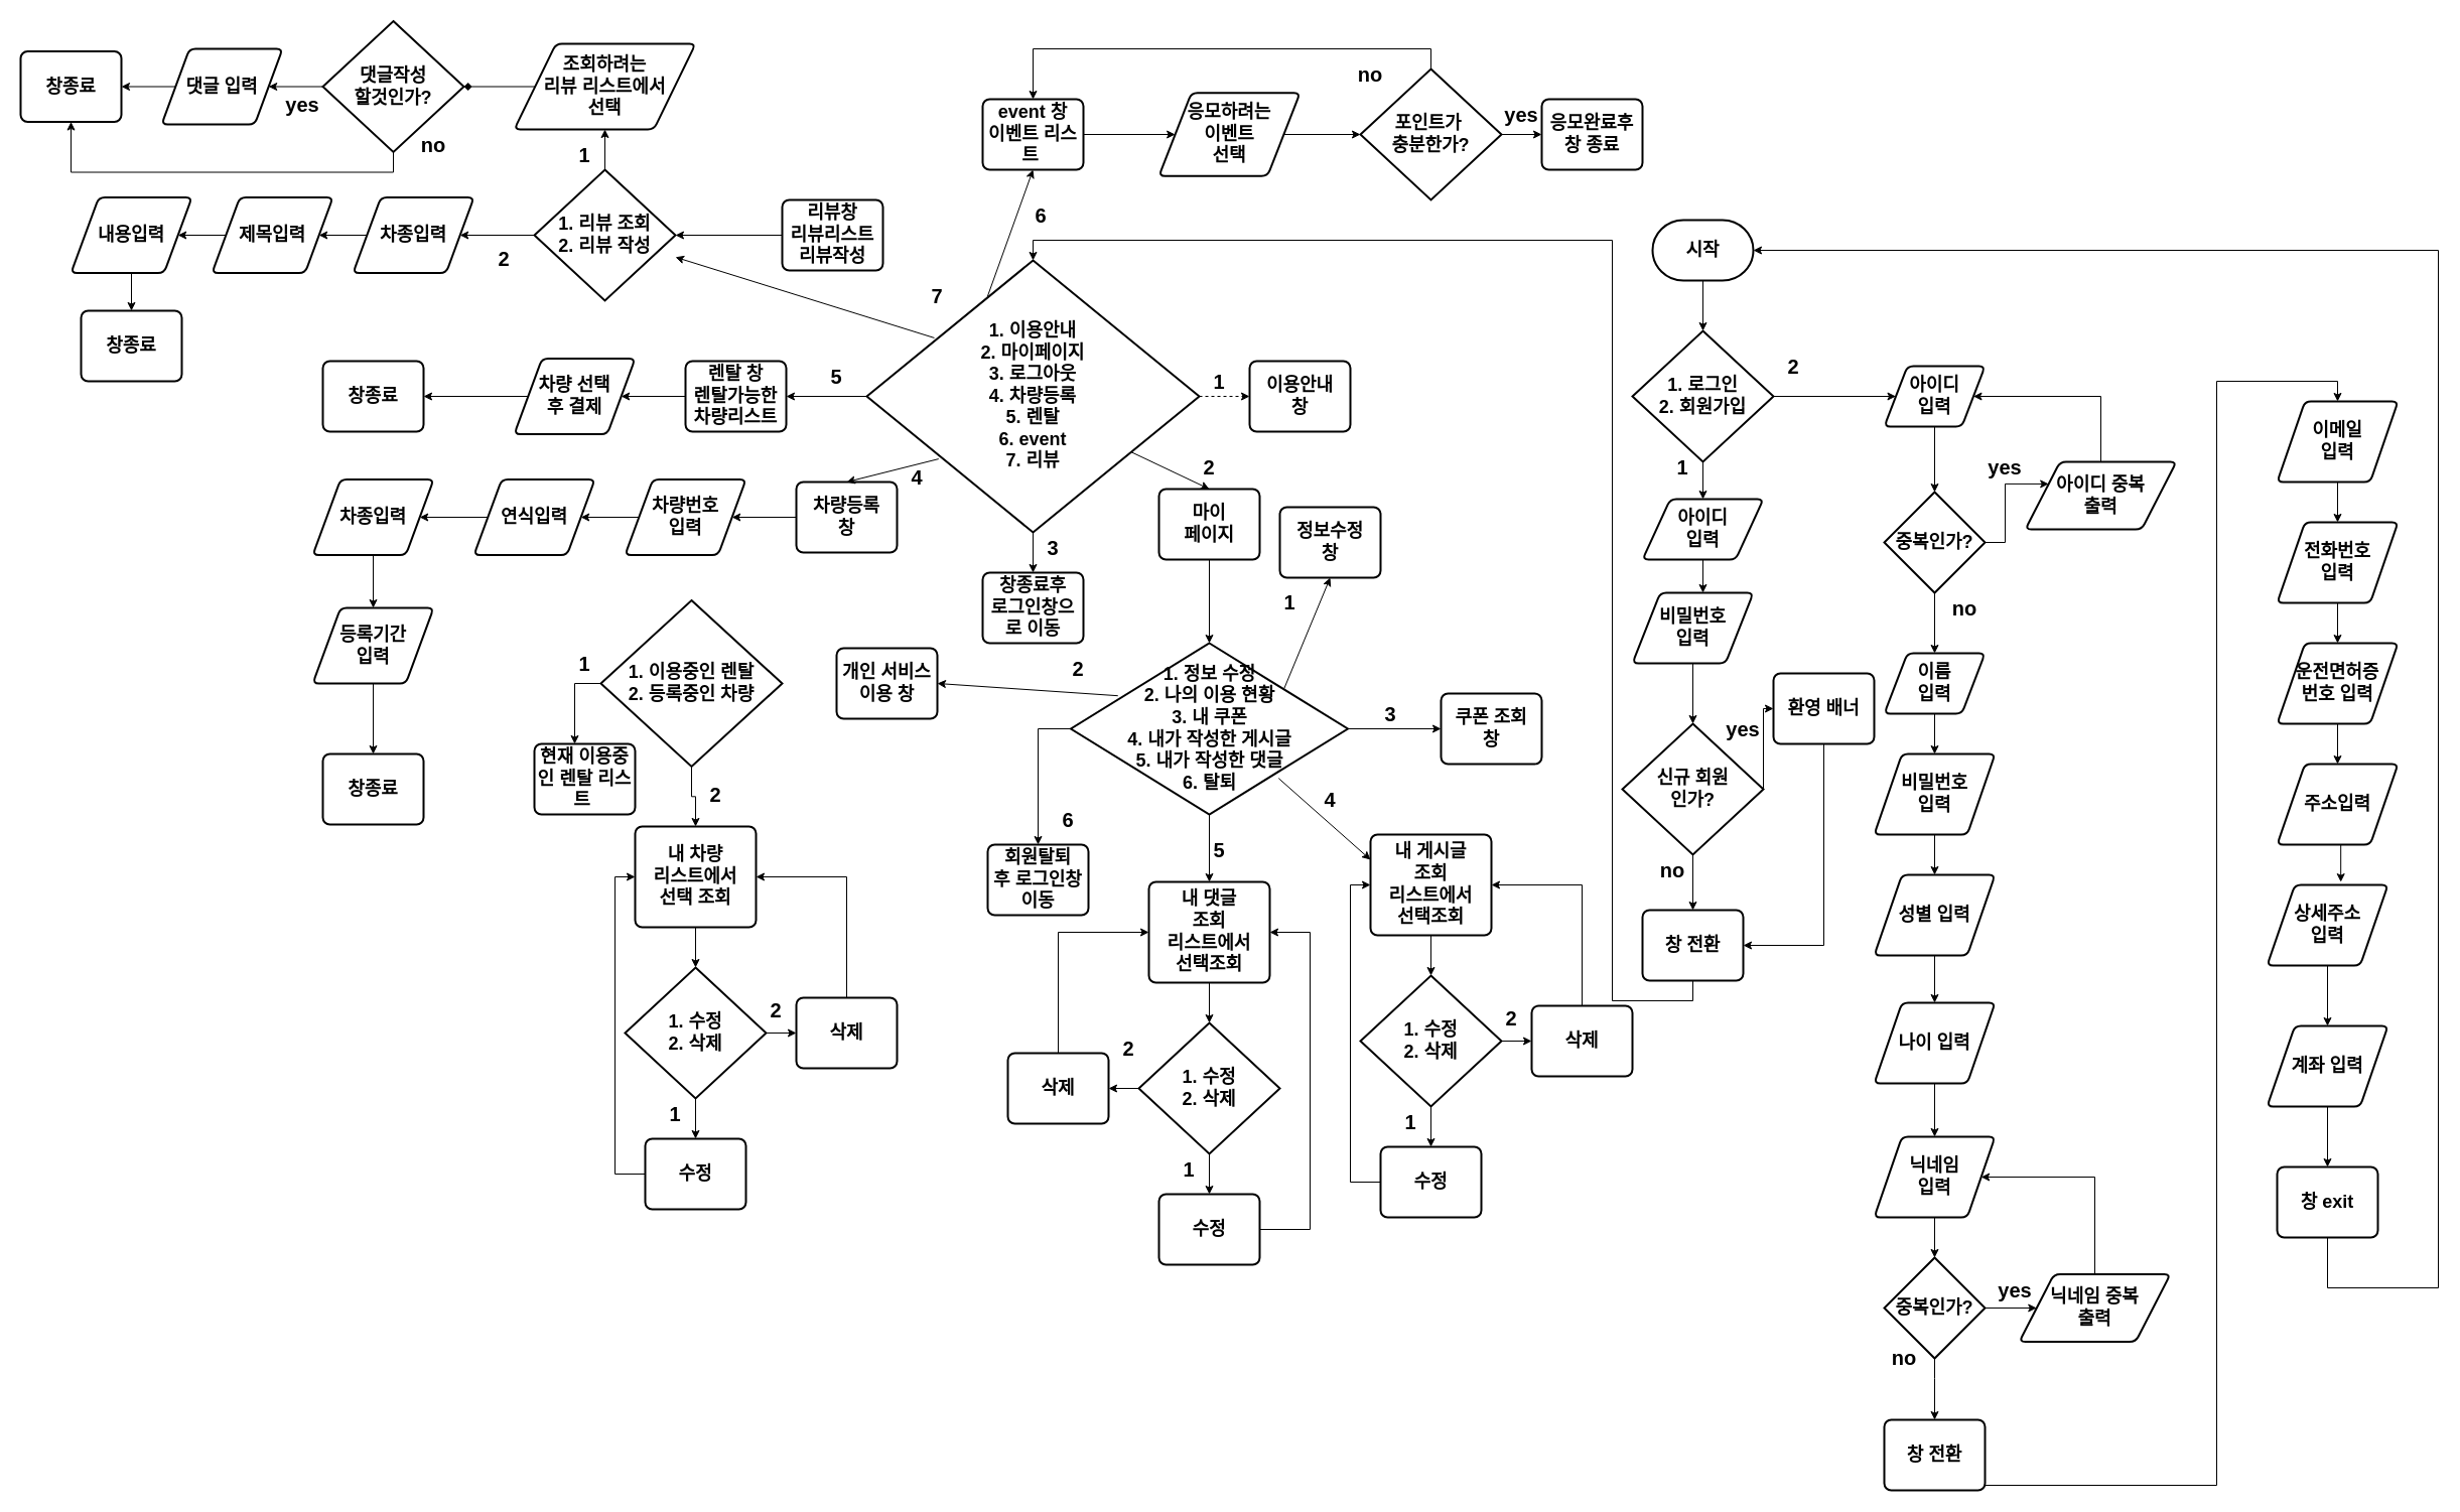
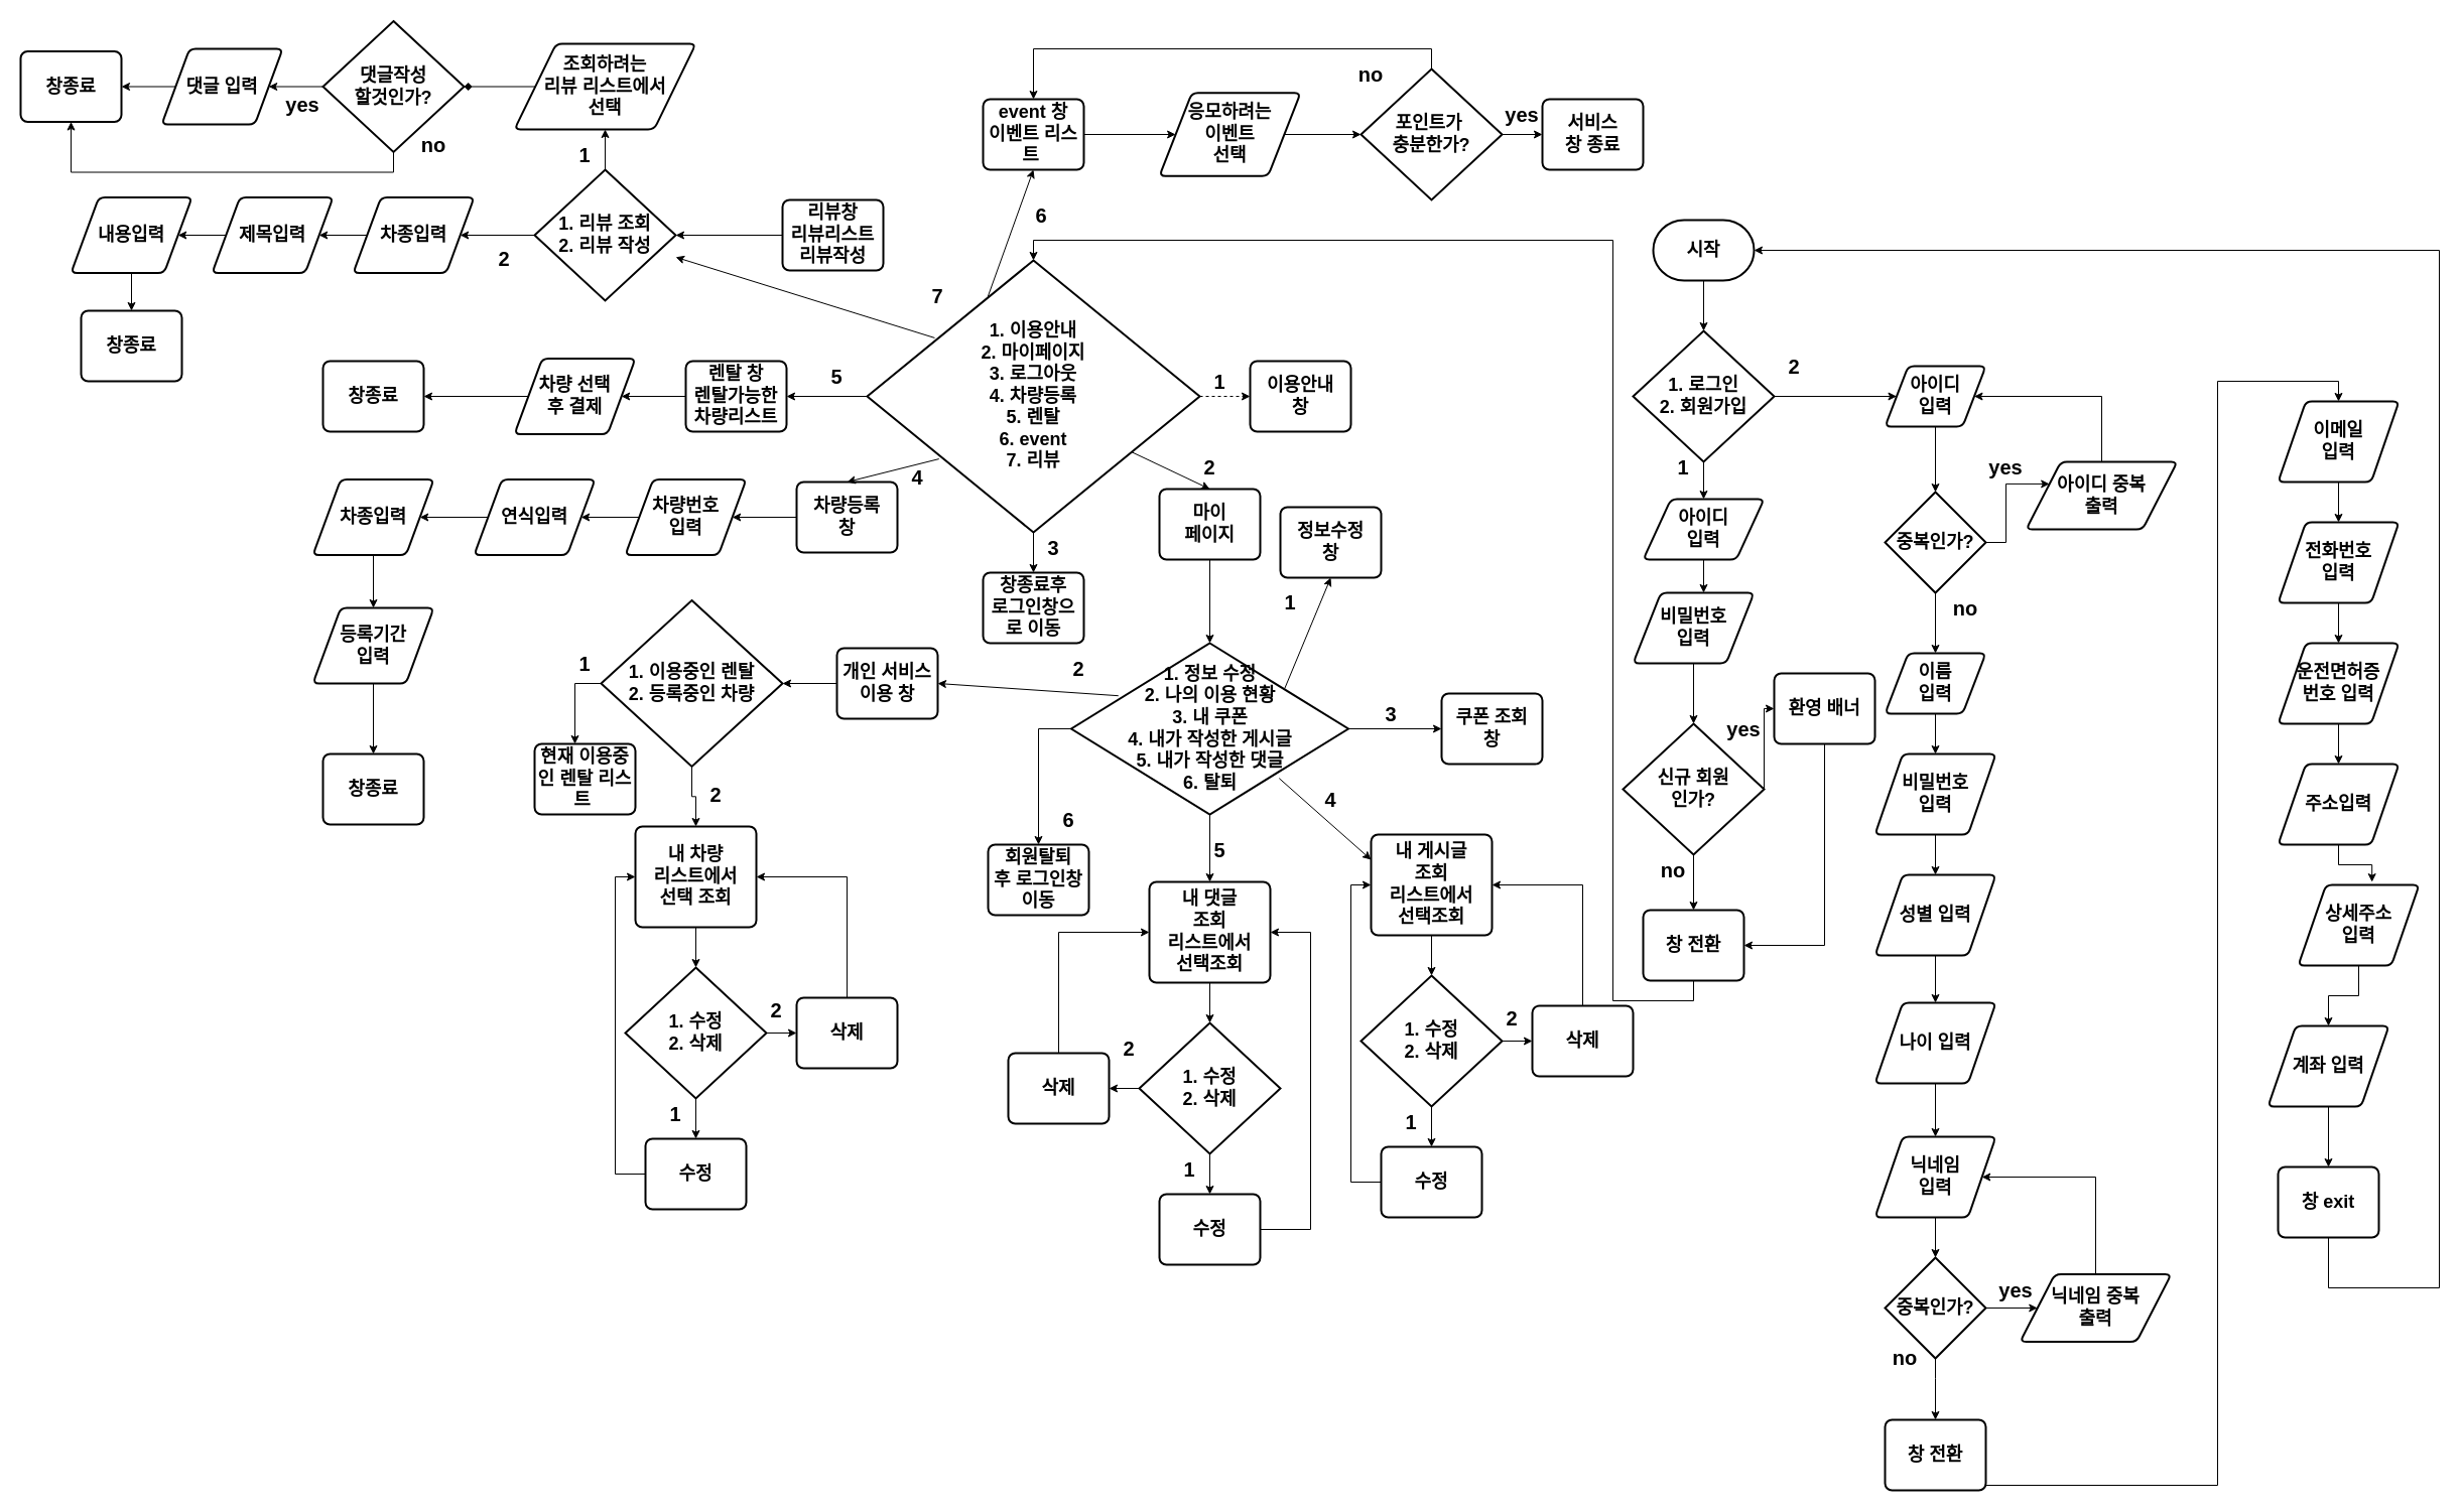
- <mxCell id="161" value="&lt;span style=&quot;font-size: 18px;&quot;&gt;&lt;b&gt;응모완료후&lt;br&gt;창 종료&lt;br&gt;&lt;/b&gt;&lt;/span&gt;" style="rounded=1;whiteSpace=wrap;html=1;absoluteArcSize=1;arcSize=14;strokeWidth=2;" vertex="1" parent="1"><mxGeometry x="1530" y="98" width="100" height="70" as="geometry" /></mxCell>
+ <mxCell id="161" value="&lt;span style=&quot;font-size: 18px;&quot;&gt;&lt;b&gt;서비스&lt;br&gt;창 종료&lt;br&gt;&lt;/b&gt;&lt;/span&gt;" style="rounded=1;whiteSpace=wrap;html=1;absoluteArcSize=1;arcSize=14;strokeWidth=2;" vertex="1" parent="1"><mxGeometry x="1530" y="98" width="100" height="70" as="geometry" /></mxCell>
+ <mxCell id="116" style="edgeStyle=orthogonalEdgeStyle;rounded=0;orthogonalLoop=1;jettySize=auto;html=1;exitX=0;exitY=0.5;exitDx=0;exitDy=0;entryX=1;entryY=0.5;entryDx=0;entryDy=0;entryPerimeter=0;" edge="1" parent="1" source="117" target="122"><mxGeometry relative="1" as="geometry" /></mxCell>
- <mxCell id="51" value="&lt;font style=&quot;font-size: 18px;&quot;&gt;&lt;b&gt;상세주소&lt;br&gt;입력&lt;br&gt;&lt;/b&gt;&lt;/font&gt;" style="shape=parallelogram;html=1;strokeWidth=2;perimeter=parallelogramPerimeter;whiteSpace=wrap;rounded=1;arcSize=12;size=0.23;" vertex="1" parent="1"><mxGeometry x="2250" y="878" width="120" height="80" as="geometry" /></mxCell>
+ <mxCell id="51" value="&lt;font style=&quot;font-size: 18px;&quot;&gt;&lt;b&gt;상세주소&lt;br&gt;입력&lt;br&gt;&lt;/b&gt;&lt;/font&gt;" style="shape=parallelogram;html=1;strokeWidth=2;perimeter=parallelogramPerimeter;whiteSpace=wrap;rounded=1;arcSize=12;size=0.23;" vertex="1" parent="1"><mxGeometry x="2280" y="878" width="120" height="80" as="geometry" /></mxCell>
